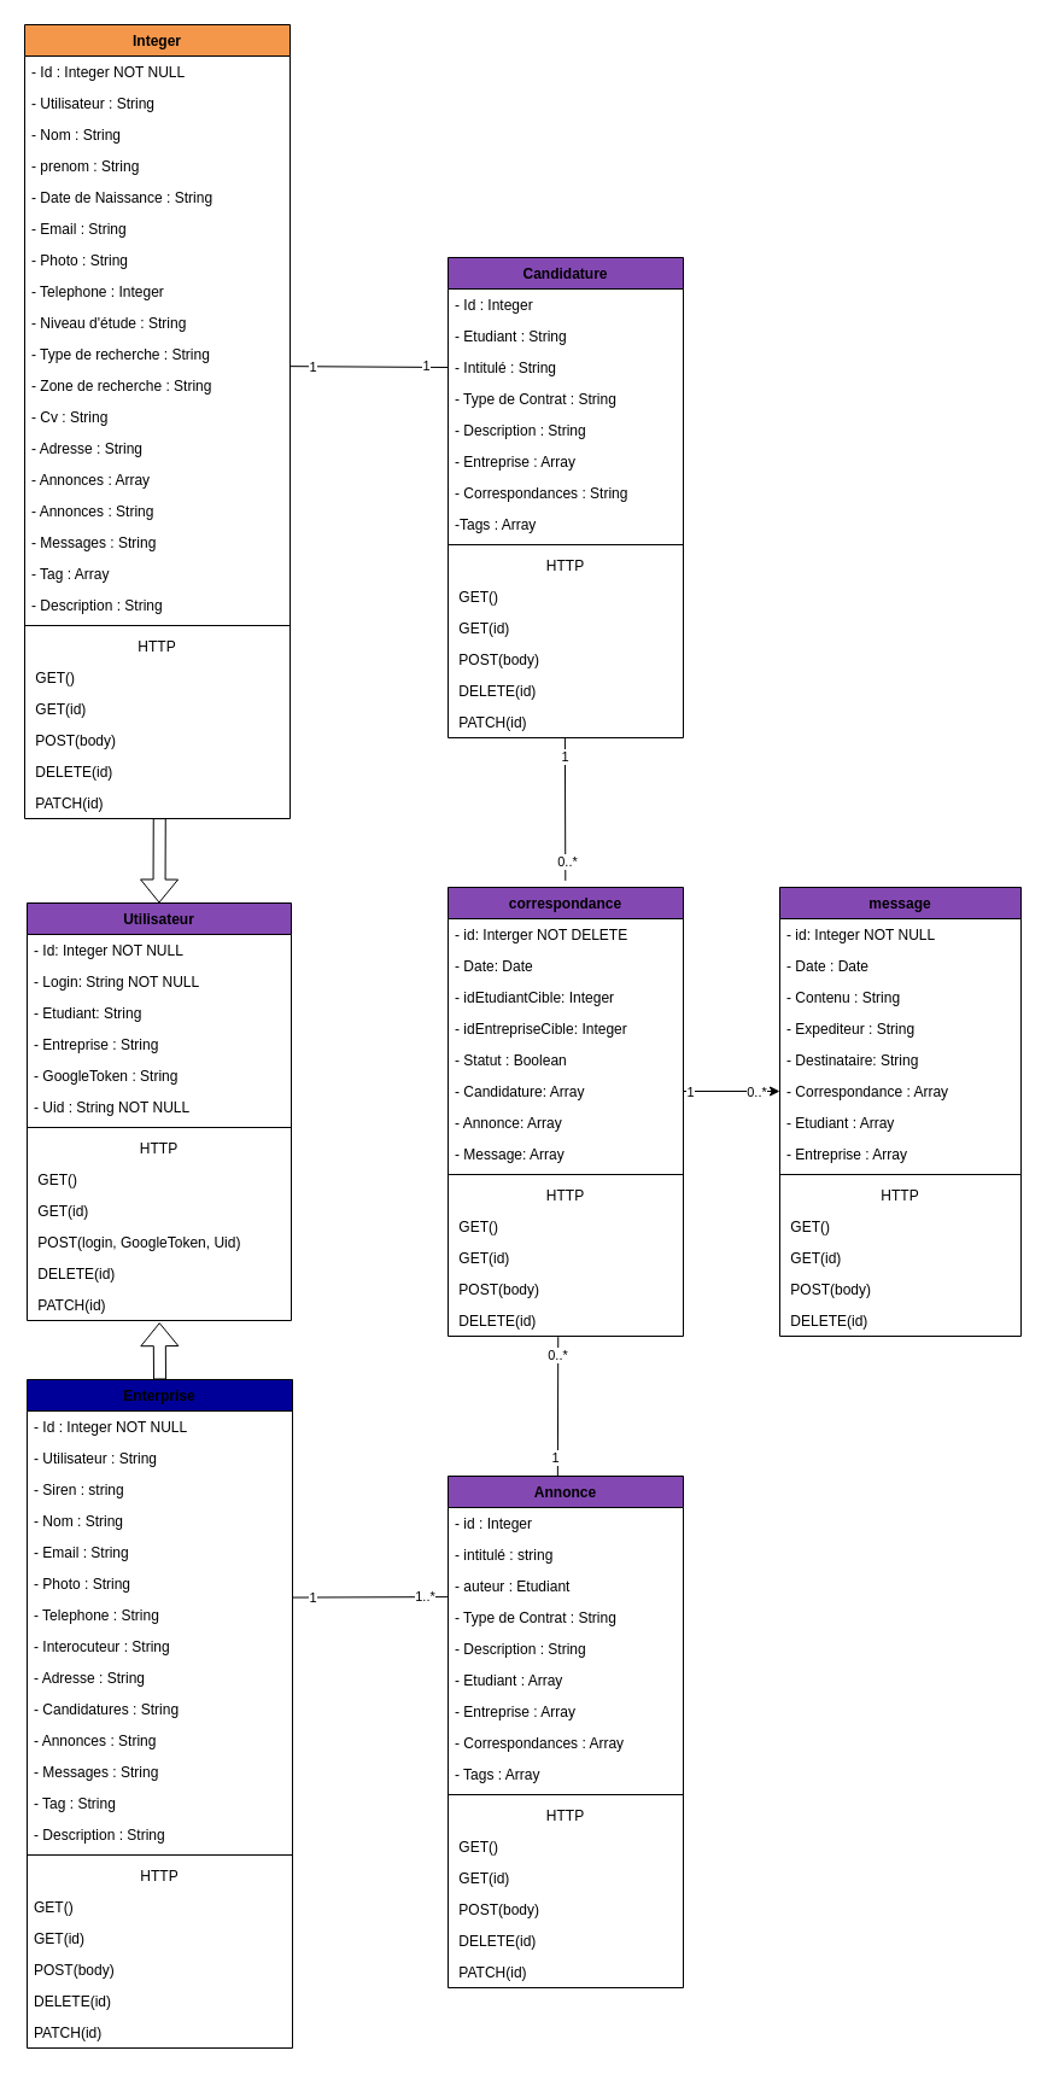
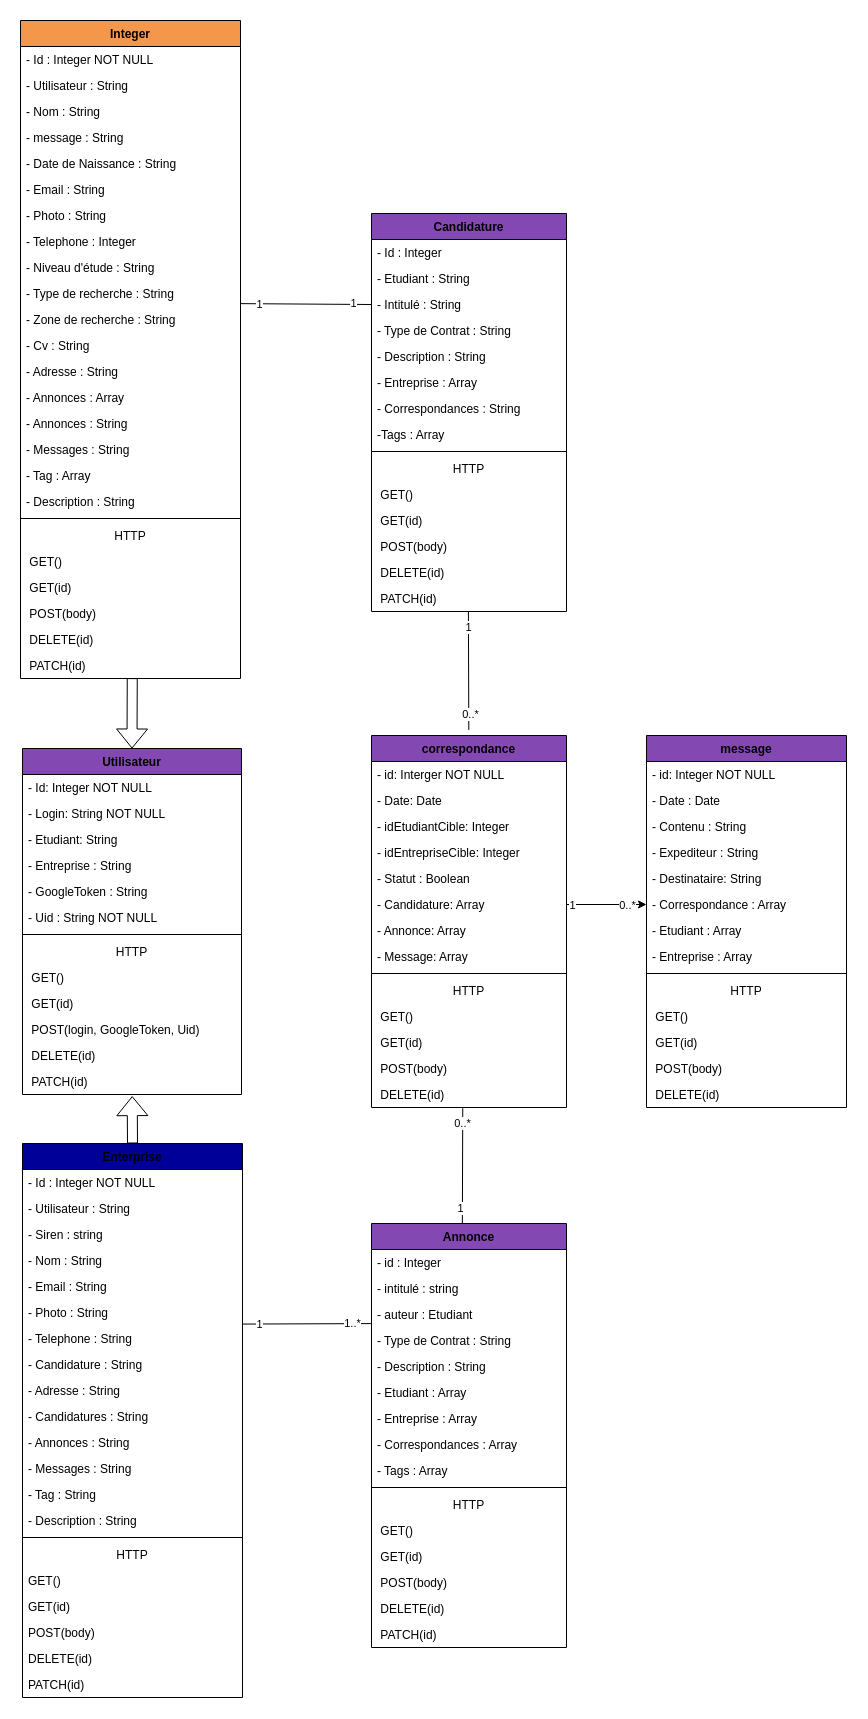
- <mxCell id="50" value="- prenom : String" style="text;strokeColor=none;fillColor=none;align=left;verticalAlign=top;spacingLeft=4;spacingRight=4;overflow=hidden;rotatable=0;points=[[0,0.5],[1,0.5]];portConstraint=eastwest;" vertex="1" parent="46"><mxGeometry y="104" width="220" height="26" as="geometry" /></mxCell>
+ <mxCell id="50" value="- message : String" style="text;strokeColor=none;fillColor=none;align=left;verticalAlign=top;spacingLeft=4;spacingRight=4;overflow=hidden;rotatable=0;points=[[0,0.5],[1,0.5]];portConstraint=eastwest;" vertex="1" parent="46"><mxGeometry y="104" width="220" height="26" as="geometry" /></mxCell>
- <mxCell id="32" value="- id: Interger NOT DELETE" style="text;strokeColor=none;fillColor=none;align=left;verticalAlign=top;spacingLeft=4;spacingRight=4;overflow=hidden;rotatable=0;points=[[0,0.5],[1,0.5]];portConstraint=eastwest;" vertex="1" parent="31"><mxGeometry y="26" width="195" height="26" as="geometry" /></mxCell>
+ <mxCell id="32" value="- id: Interger NOT NULL" style="text;strokeColor=none;fillColor=none;align=left;verticalAlign=top;spacingLeft=4;spacingRight=4;overflow=hidden;rotatable=0;points=[[0,0.5],[1,0.5]];portConstraint=eastwest;" vertex="1" parent="31"><mxGeometry y="26" width="195" height="26" as="geometry" /></mxCell>
- <mxCell id="80" value="- Interocuteur : String" style="text;strokeColor=none;fillColor=none;align=left;verticalAlign=top;spacingLeft=4;spacingRight=4;overflow=hidden;rotatable=0;points=[[0,0.5],[1,0.5]];portConstraint=eastwest;" vertex="1" parent="72"><mxGeometry y="208" width="220" height="26" as="geometry" /></mxCell>
+ <mxCell id="80" value="- Candidature : String" style="text;strokeColor=none;fillColor=none;align=left;verticalAlign=top;spacingLeft=4;spacingRight=4;overflow=hidden;rotatable=0;points=[[0,0.5],[1,0.5]];portConstraint=eastwest;" vertex="1" parent="72"><mxGeometry y="208" width="220" height="26" as="geometry" /></mxCell>
